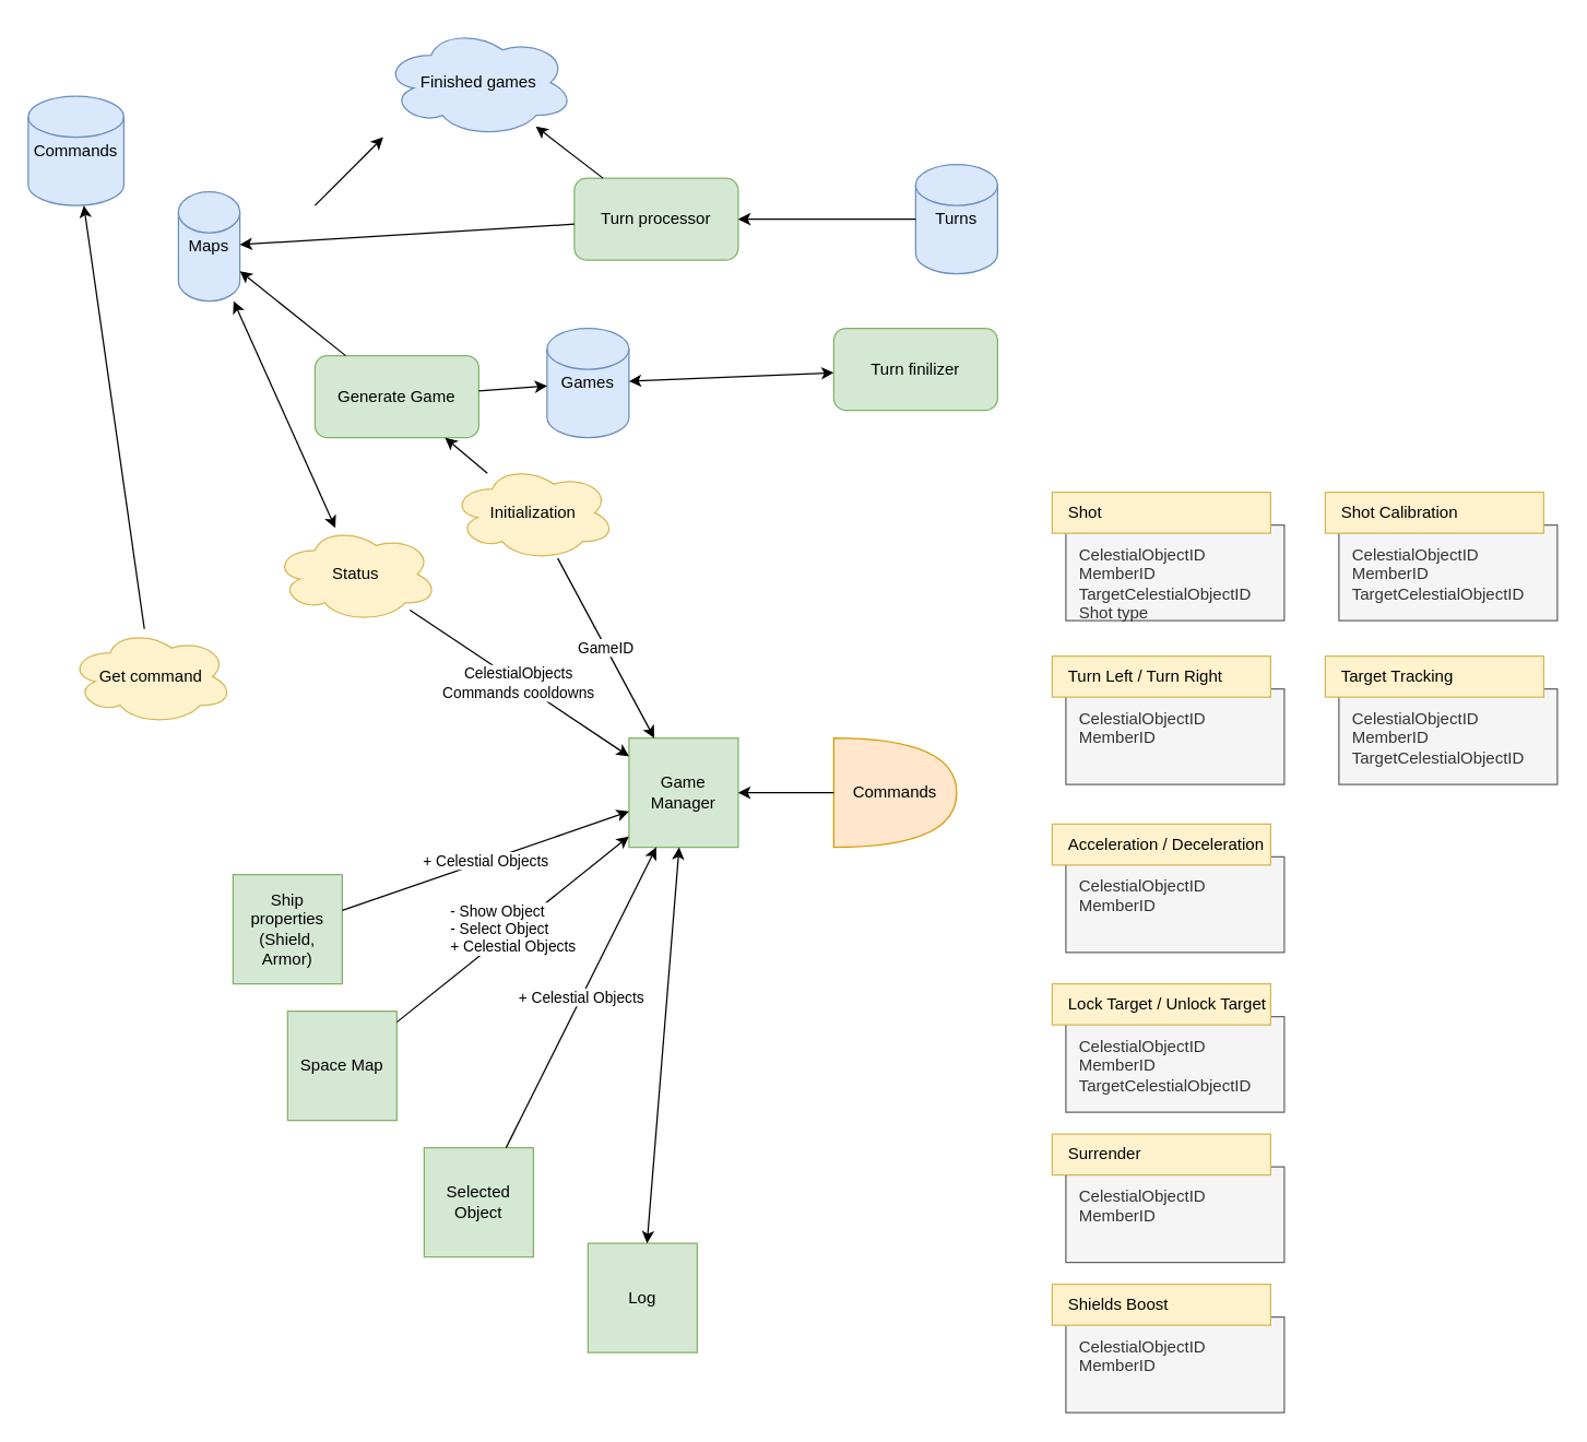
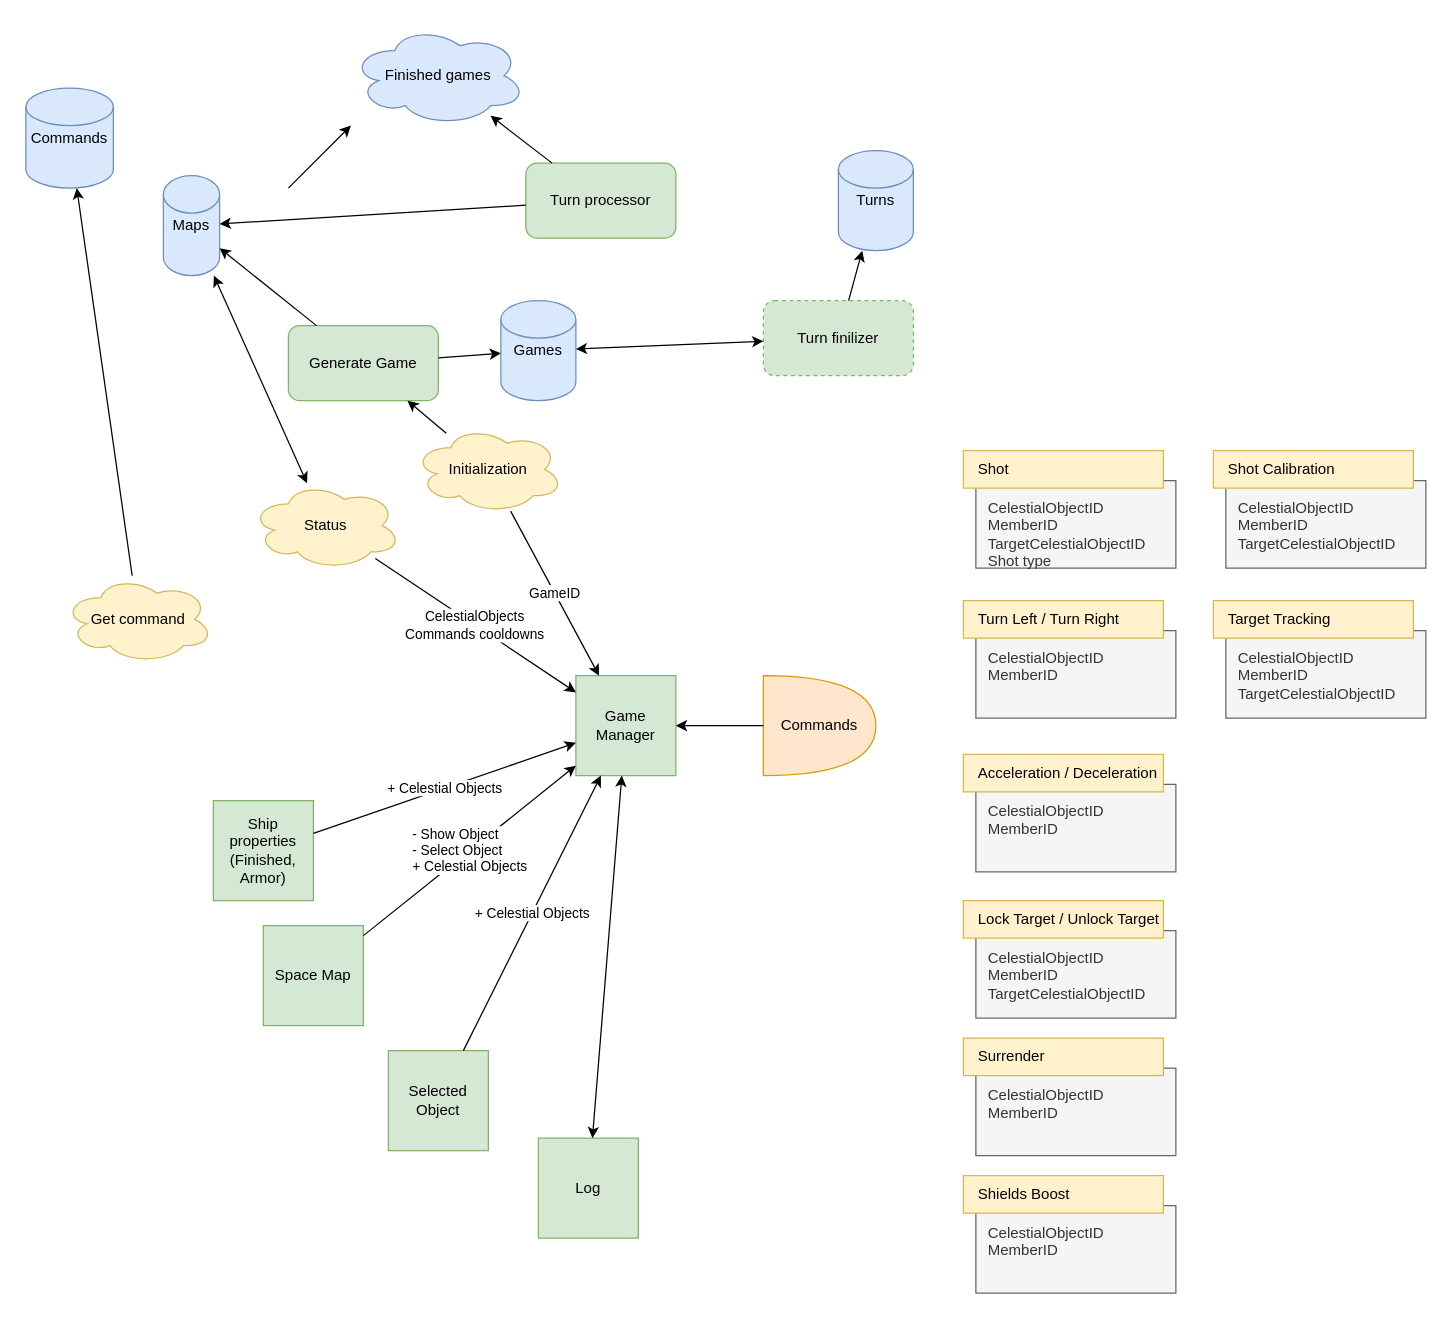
- <mxCell id="18" value="" style="endArrow=classic;html=1;" edge="1" parent="1" source="15" target="17"><mxGeometry width="50" height="50" relative="1" as="geometry"><mxPoint x="490" y="220" as="sourcePoint" /><mxPoint x="540" y="170" as="targetPoint" /></mxGeometry></mxCell>
+ <mxCell id="16" value="" style="endArrow=classic;html=1;" edge="1" parent="1" source="13" target="15"><mxGeometry width="50" height="50" relative="1" as="geometry"><mxPoint x="560" as="sourcePoint" y="100" /><mxPoint x="610" y="50" as="targetPoint" /></mxGeometry></mxCell>
- <mxCell id="13" value="Turn finilizer" style="rounded=1;whiteSpace=wrap;html=1;fillColor=#d5e8d4;strokeColor=#82b366;" vertex="1" parent="1"><mxGeometry x="610" y="240" width="120" height="60" as="geometry" /></mxCell>
+ <mxCell id="13" value="Turn finilizer" style="rounded=1;whiteSpace=wrap;html=1;fillColor=#d5e8d4;strokeColor=#82b366;dashed=1;" vertex="1" parent="1"><mxGeometry x="610" y="240" width="120" height="60" as="geometry" /></mxCell>
- <mxCell id="28" value="Ship properties&lt;br&gt;(Shield, Armor)" style="whiteSpace=wrap;html=1;aspect=fixed;fillColor=#d5e8d4;strokeColor=#82b366;" vertex="1" parent="1"><mxGeometry x="170" y="640" width="80" height="80" as="geometry" /></mxCell>
+ <mxCell id="28" value="Ship properties&lt;br&gt;(Finished, Armor)" style="whiteSpace=wrap;html=1;aspect=fixed;fillColor=#d5e8d4;strokeColor=#82b366;" vertex="1" parent="1"><mxGeometry x="170" y="640" width="80" height="80" as="geometry" /></mxCell>
